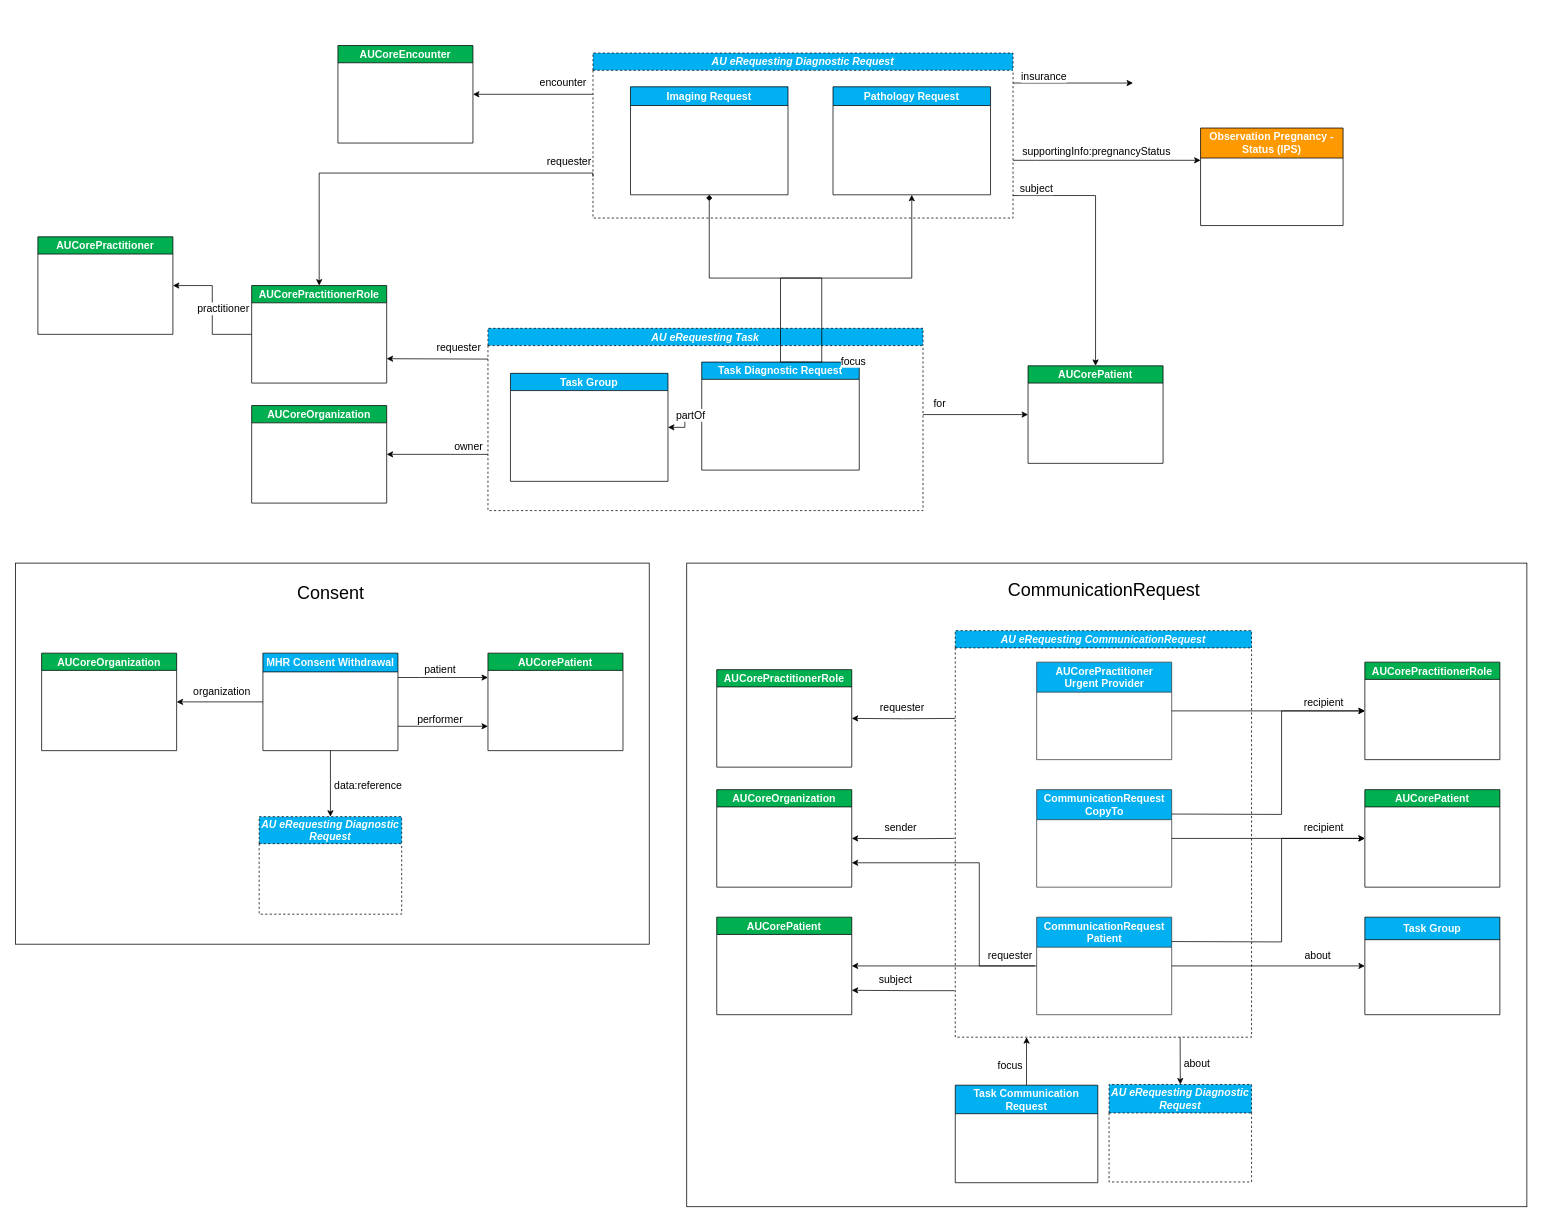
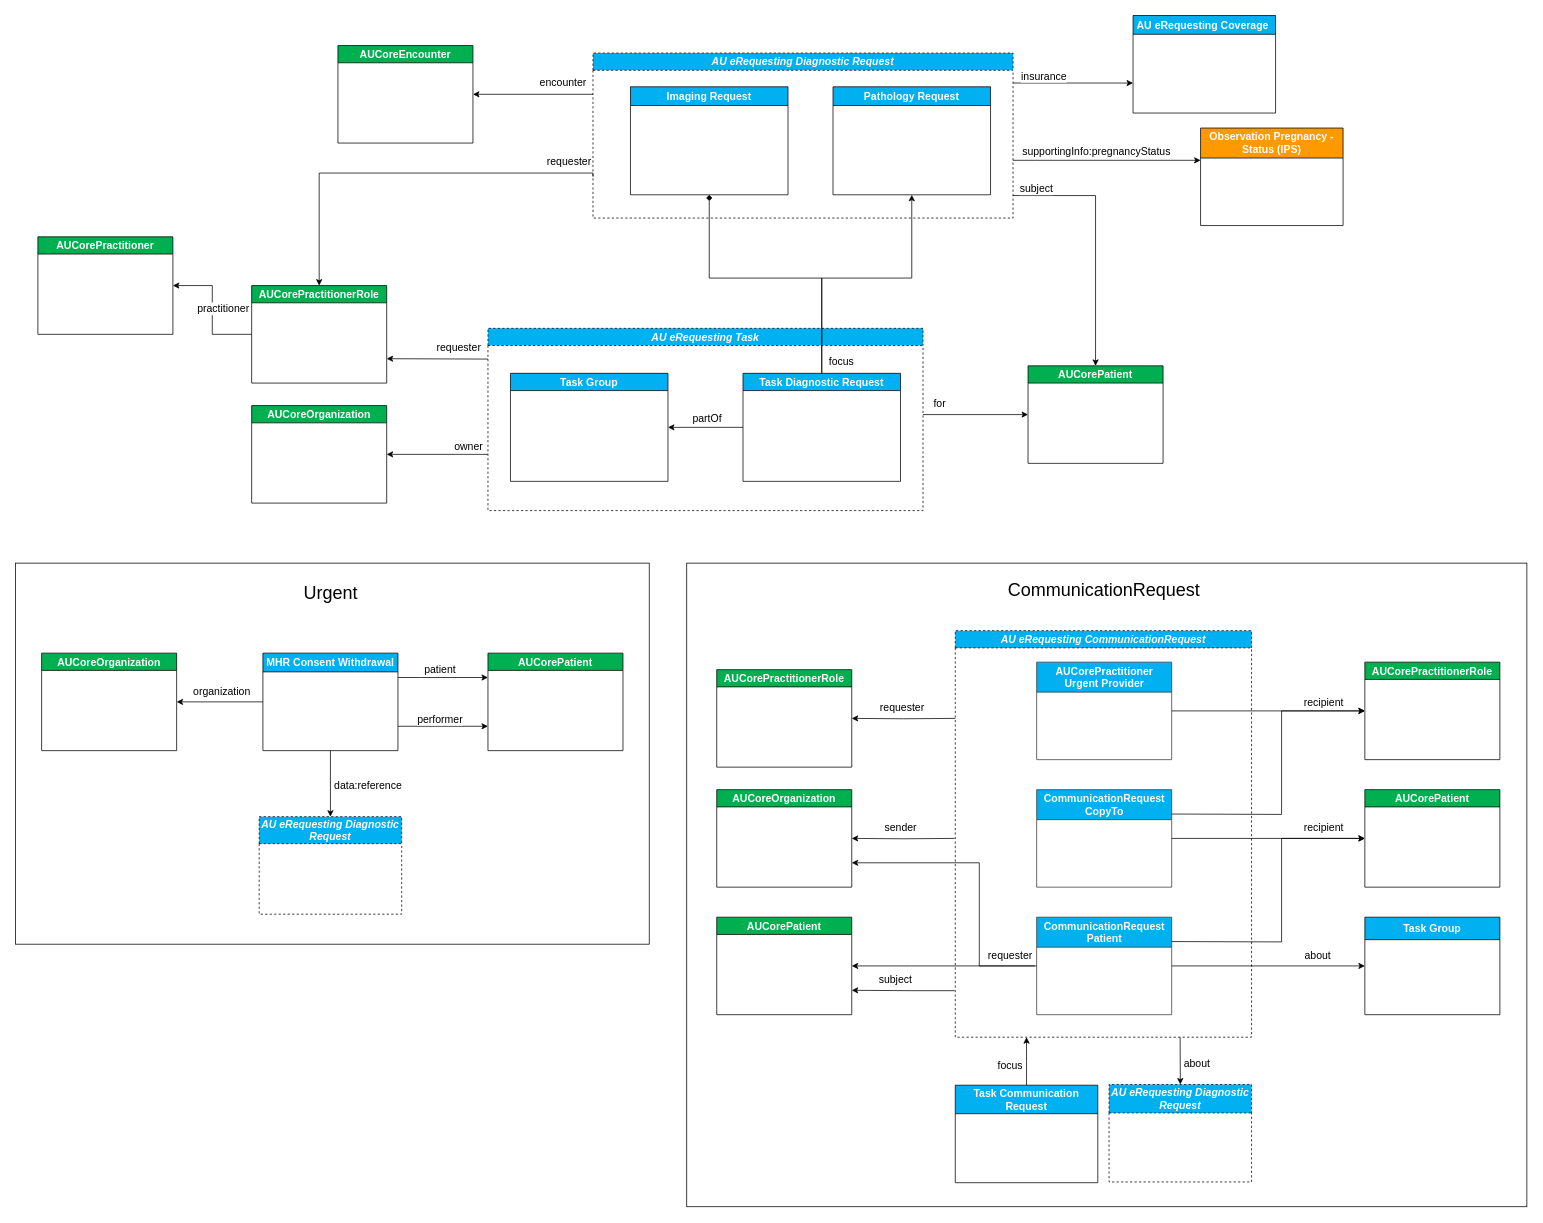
+ <mxCell id="87" value="&lt;font style=&quot;font-size: 14px;&quot;&gt;AU eRequesting Coverage&amp;nbsp;&lt;/font&gt;" style="swimlane;whiteSpace=wrap;html=1;fillColor=#00B0F0;fontColor=#FFFFFF;startSize=25;verticalAlign=middle;" parent="52" vertex="1"><mxGeometry x="1490" width="190" height="130" as="geometry" /></mxCell>
- <mxCell id="55" value="&lt;font style=&quot;font-size: 14px;&quot;&gt;Task Diagnostic Request&lt;/font&gt;" style="swimlane;whiteSpace=wrap;html=1;startSize=23;fillColor=#00B0F0;fontColor=#FFFFFF;" parent="53" vertex="1"><mxGeometry x="285" y="45" width="210" height="144" as="geometry" /></mxCell>
+ <mxCell id="55" value="&lt;font style=&quot;font-size: 14px;&quot;&gt;Task Diagnostic Request&lt;/font&gt;" style="swimlane;whiteSpace=wrap;html=1;startSize=23;fillColor=#00B0F0;fontColor=#FFFFFF;" parent="53" vertex="1"><mxGeometry x="340" y="60" width="210" height="144" as="geometry" /></mxCell>
- <mxCell id="48" value="&lt;font style=&quot;font-size: 24px;&quot;&gt;Consent&lt;/font&gt;" style="text;html=1;align=center;verticalAlign=middle;resizable=1;points=[];autosize=1;strokeColor=none;fillColor=none;movable=1;rotatable=1;deletable=1;editable=1;locked=0;connectable=1;" parent="37" vertex="1"><mxGeometry x="365" y="20" width="110" height="40" as="geometry" /></mxCell>
+ <mxCell id="48" value="&lt;font style=&quot;font-size: 24px;&quot;&gt;Urgent&lt;/font&gt;" style="text;html=1;align=center;verticalAlign=middle;resizable=1;points=[];autosize=1;strokeColor=none;fillColor=none;movable=1;rotatable=1;deletable=1;editable=1;locked=0;connectable=1;" parent="37" vertex="1"><mxGeometry x="365" y="20" width="110" height="40" as="geometry" /></mxCell>
